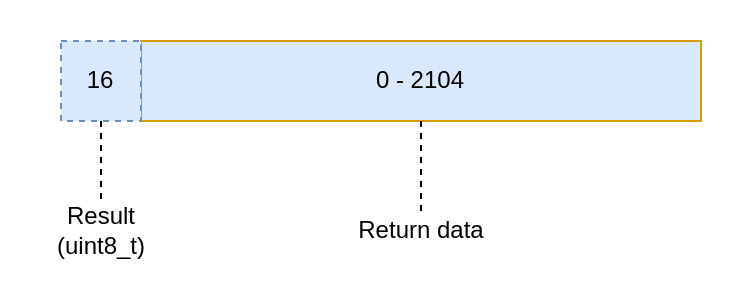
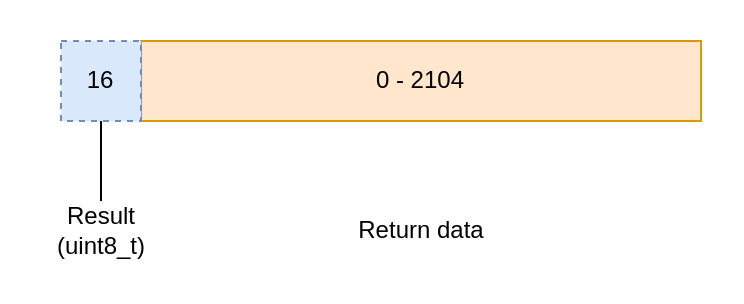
- <mxCell id="2" value="0 - 2104" style="rounded=0;whiteSpace=wrap;html=1;fillColor=#dae8fc;strokeColor=#d79b00;" parent="1" vertex="1"><mxGeometry x="70" y="20" width="280" height="40" as="geometry" /></mxCell>
+ <mxCell id="2" value="0 - 2104" style="rounded=0;whiteSpace=wrap;html=1;fillColor=#ffe6cc;strokeColor=#d79b00;" parent="1" vertex="1"><mxGeometry x="70" y="20" width="280" height="40" as="geometry" /></mxCell>
- <mxCell id="7" value="" style="endArrow=none;dashed=1;html=1;exitX=0.5;exitY=1;exitDx=0;exitDy=0;" parent="1" source="5" target="6" edge="1"><mxGeometry width="50" height="50" relative="1" as="geometry"><mxPoint x="150" y="260" as="sourcePoint" /><mxPoint x="200" y="210" as="targetPoint" /></mxGeometry></mxCell>
+ <mxCell id="7" value="" style="endArrow=none;dashed=0;html=1;exitX=0.5;exitY=1;exitDx=0;exitDy=0;" parent="1" source="5" target="6" edge="1"><mxGeometry width="50" height="50" relative="1" as="geometry"><mxPoint x="150" y="260" as="sourcePoint" /><mxPoint x="200" y="210" as="targetPoint" /></mxGeometry></mxCell>
- <mxCell id="4" value="" style="endArrow=none;dashed=1;html=1;exitX=0.5;exitY=1;exitDx=0;exitDy=0;" parent="1" source="2" target="3" edge="1"><mxGeometry width="50" height="50" relative="1" as="geometry"><mxPoint x="150" y="300" as="sourcePoint" /><mxPoint x="200" y="250" as="targetPoint" /></mxGeometry></mxCell>
